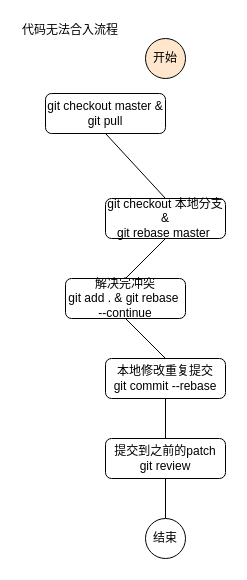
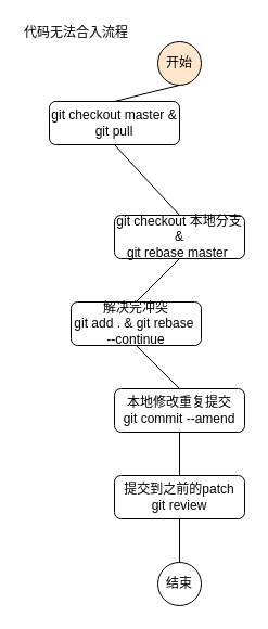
+ <mxCell id="8" value="" style="endArrow=none;html=1;entryX=0.5;entryY=1;entryDx=0;entryDy=0;exitX=0.5;exitY=0;exitDx=0;exitDy=0;" edge="1" parent="1" source="3" target="2"><mxGeometry width="50" height="50" relative="1" as="geometry"><mxPoint x="105" y="548" as="sourcePoint" /><mxPoint x="155" y="498" as="targetPoint" /></mxGeometry></mxCell>
- <mxCell id="6" value="本地修改重复提交&lt;br&gt;git commit --rebase&lt;br&gt;" style="rounded=1;whiteSpace=wrap;html=1;" vertex="1" parent="1"><mxGeometry x="105" y="358" width="120" height="40" as="geometry" /></mxCell>
+ <mxCell id="6" value="本地修改重复提交&lt;br&gt;git commit --amend&lt;br&gt;" style="rounded=1;whiteSpace=wrap;html=1;" vertex="1" parent="1"><mxGeometry x="105" y="358" width="120" height="40" as="geometry" /></mxCell>
